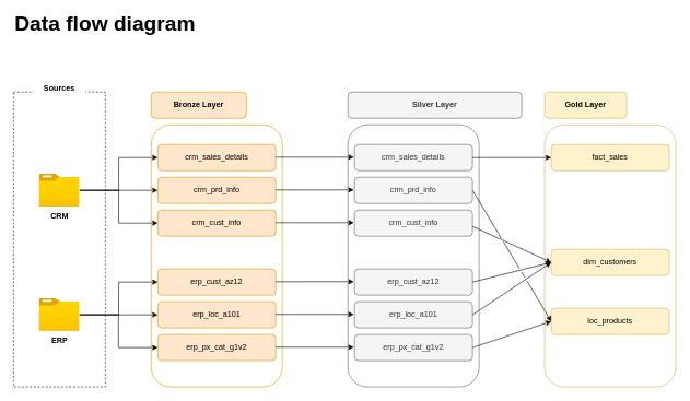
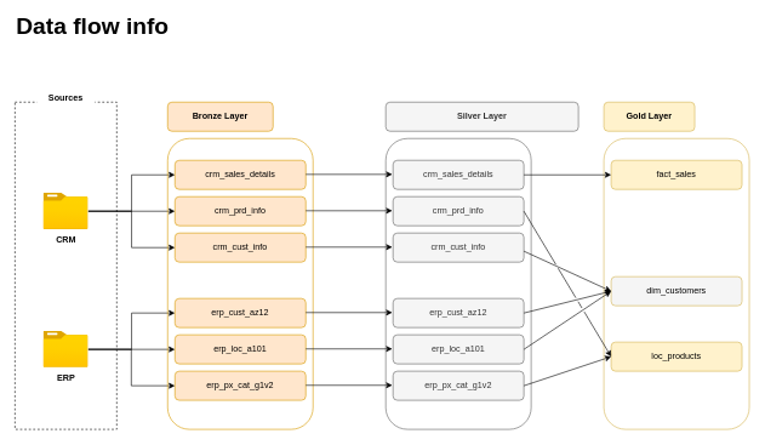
- <mxCell id="20" value="Data flow diagram" style="text;html=1;align=left;verticalAlign=middle;whiteSpace=wrap;rounded=0;fontStyle=1;fontSize=32;" parent="1" vertex="1"><mxGeometry x="20" y="20" width="370" height="30" as="geometry" /></mxCell>
+ <mxCell id="20" value="Data flow info" style="text;html=1;align=left;verticalAlign=middle;whiteSpace=wrap;rounded=0;fontStyle=1;fontSize=32;" parent="1" vertex="1"><mxGeometry x="20" y="20" width="370" height="30" as="geometry" /></mxCell>
- <mxCell id="38" value="dim_customers" style="rounded=1;whiteSpace=wrap;html=1;fillColor=#fff2cc;strokeColor=#d6b656;" vertex="1" parent="1"><mxGeometry x="840" y="380" width="180" height="40" as="geometry" /></mxCell>
+ <mxCell id="38" value="dim_customers" style="rounded=1;whiteSpace=wrap;html=1;fillColor=#f5f5f5;strokeColor=#d6b656;" vertex="1" parent="1"><mxGeometry x="840" y="380" width="180" height="40" as="geometry" /></mxCell>
